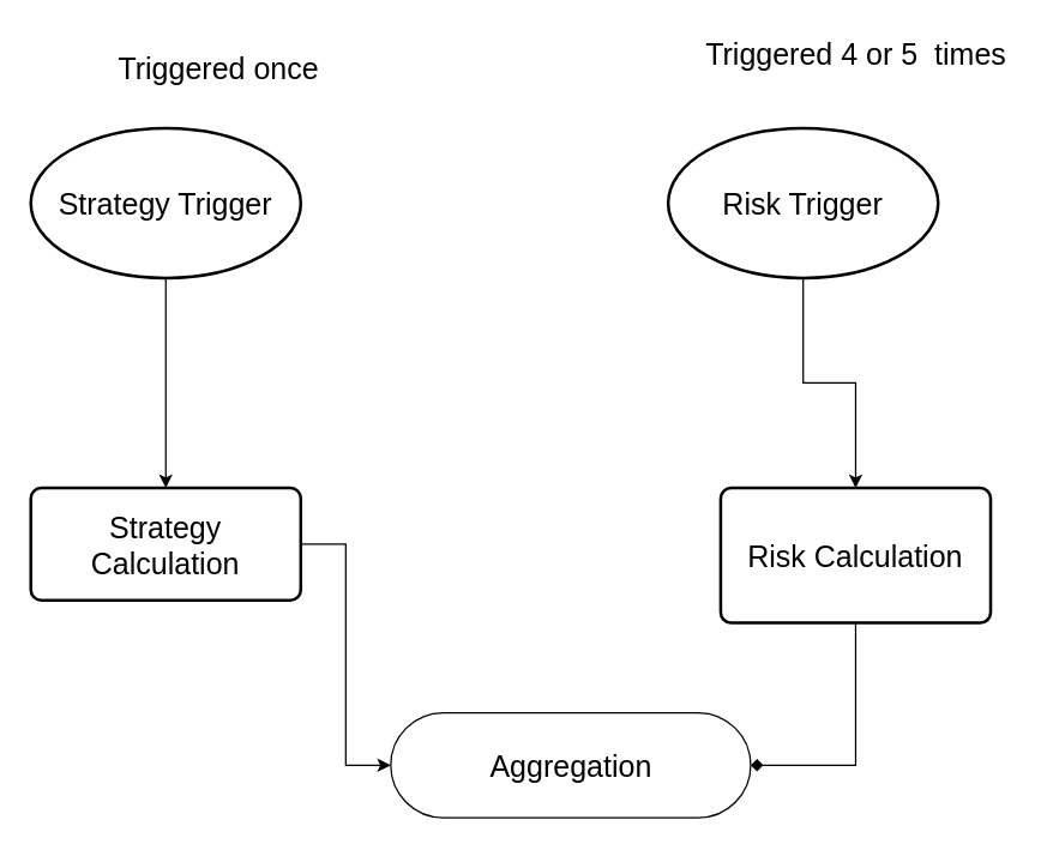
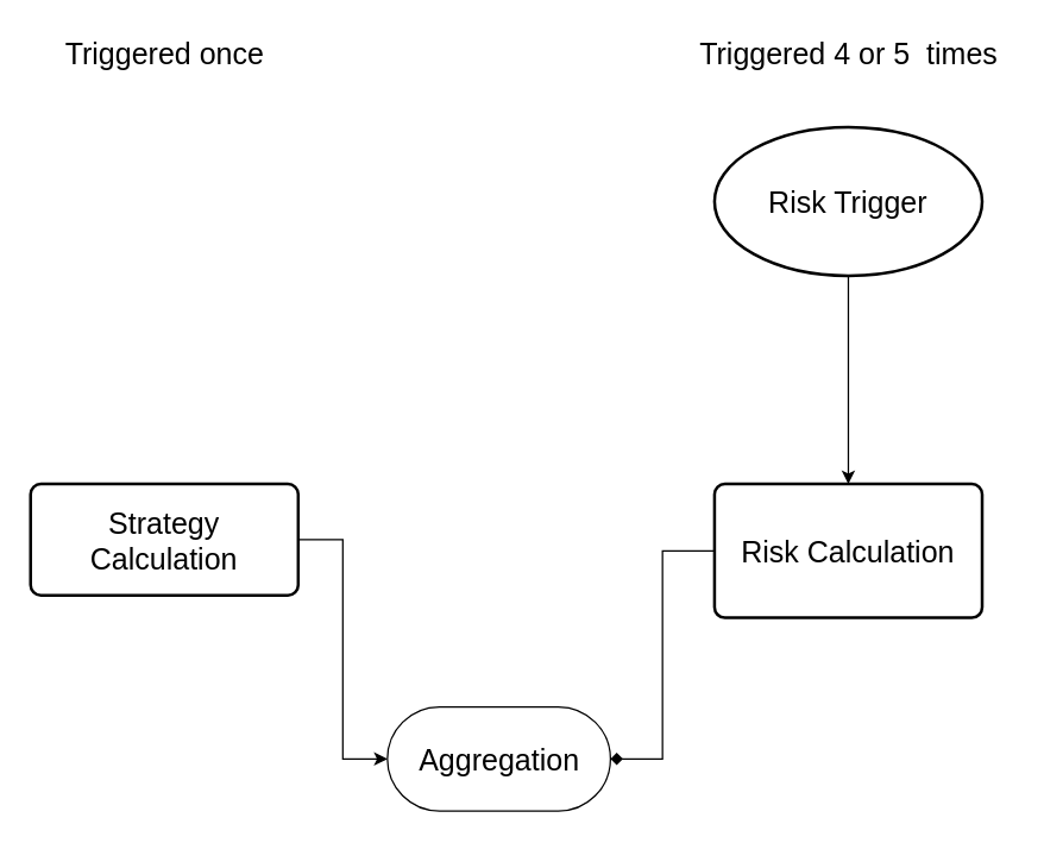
- <mxCell id="11" value="Triggered once" style="text;html=1;align=center;verticalAlign=middle;resizable=0;points=[];autosize=1;fontSize=20;" vertex="1" parent="1"><mxGeometry x="70" y="30" width="150" height="30" as="geometry" /></mxCell>
+ <mxCell id="11" value="Triggered once" style="text;html=1;align=center;verticalAlign=middle;resizable=0;points=[];autosize=1;fontSize=20;" vertex="1" parent="1"><mxGeometry x="35" y="20" width="150" height="30" as="geometry" /></mxCell>
- <mxCell id="7" value="&lt;font style=&quot;font-size: 20px&quot;&gt;Strategy Trigger&lt;/font&gt;" style="strokeWidth=2;html=1;shape=mxgraph.flowchart.start_1;whiteSpace=wrap;" parent="1" vertex="1"><mxGeometry x="20" y="85" width="180" height="100" as="geometry" /></mxCell>
- <mxCell id="3" value="&lt;font style=&quot;font-size: 20px&quot;&gt;Risk Trigger&lt;/font&gt;" style="strokeWidth=2;html=1;shape=mxgraph.flowchart.start_1;whiteSpace=wrap;" parent="1" vertex="1"><mxGeometry x="445" y="85" width="180" height="100" as="geometry" /></mxCell>
+ <mxCell id="3" value="&lt;font style=&quot;font-size: 20px&quot;&gt;Risk Trigger&lt;/font&gt;" style="strokeWidth=2;html=1;shape=mxgraph.flowchart.start_1;whiteSpace=wrap;" parent="1" vertex="1"><mxGeometry x="480" y="85" width="180" height="100" as="geometry" /></mxCell>
- <mxCell id="6" style="edgeStyle=orthogonalEdgeStyle;rounded=0;orthogonalLoop=1;jettySize=auto;html=1;entryX=0.5;entryY=0;entryDx=0;entryDy=0;" parent="1" source="7" target="9" edge="1"><mxGeometry relative="1" as="geometry" /></mxCell>
- <mxCell id="10" value="Aggregation" style="html=1;dashed=0;whitespace=wrap;shape=mxgraph.dfd.start;fontSize=20;" parent="1" vertex="1"><mxGeometry x="260" y="475" width="240" height="70" as="geometry" /></mxCell>
+ <mxCell id="10" value="Aggregation" style="html=1;dashed=0;whitespace=wrap;shape=mxgraph.dfd.start;fontSize=20;" parent="1" vertex="1"><mxGeometry x="260" y="475" width="150" height="70" as="geometry" /></mxCell>
